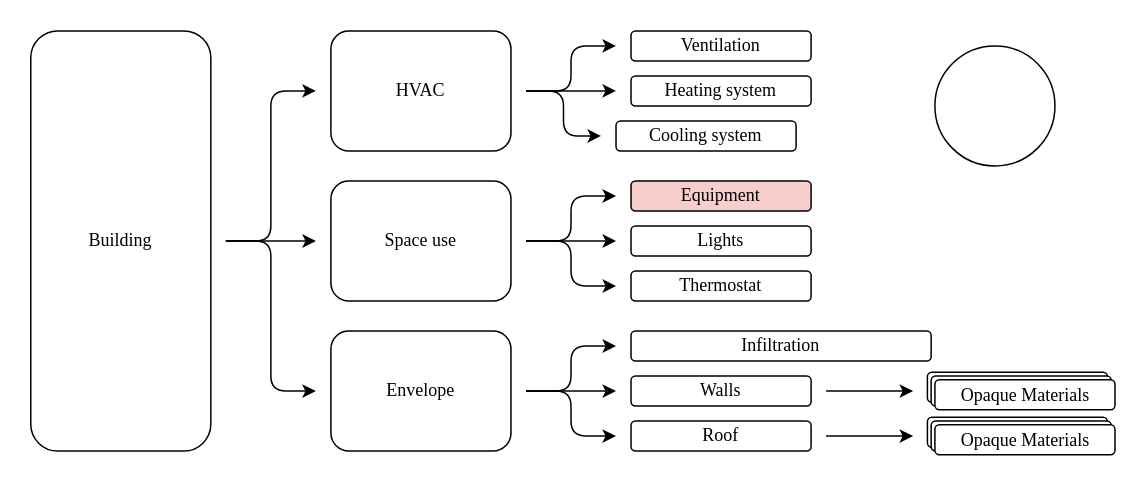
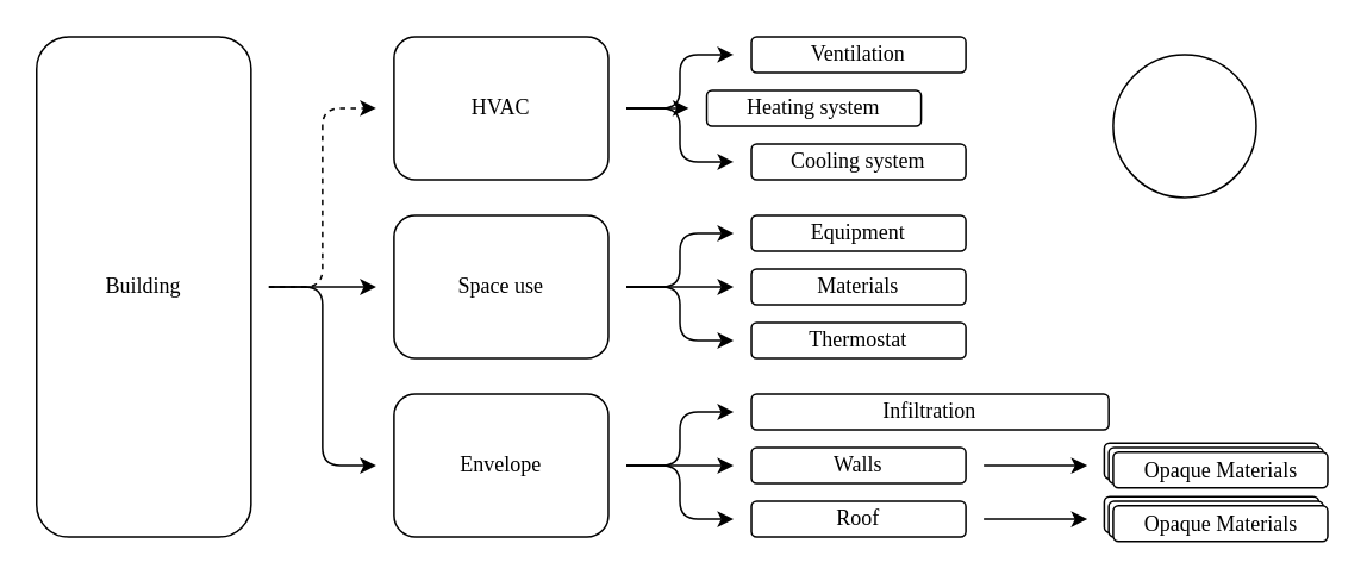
- <mxCell id="19" value="&lt;font&gt;Heating system&lt;br&gt;&lt;/font&gt;" style="rounded=1;whiteSpace=wrap;html=1;fontFamily=acumin pro;" parent="1" vertex="1"><mxGeometry x="420" y="50" width="120" height="20" as="geometry" /></mxCell>
+ <mxCell id="19" value="&lt;font&gt;Heating system&lt;br&gt;&lt;/font&gt;" style="rounded=1;whiteSpace=wrap;html=1;fontFamily=acumin pro;" parent="1" vertex="1"><mxGeometry x="395" y="50" width="120" height="20" as="geometry" /></mxCell>
- <mxCell id="18" value="&lt;font&gt;Cooling system&lt;br&gt;&lt;/font&gt;" style="rounded=1;whiteSpace=wrap;html=1;fontFamily=acumin pro;" parent="1" vertex="1"><mxGeometry x="410" y="80" width="120" height="20" as="geometry" /></mxCell>
+ <mxCell id="18" value="&lt;font&gt;Cooling system&lt;br&gt;&lt;/font&gt;" style="rounded=1;whiteSpace=wrap;html=1;fontFamily=acumin pro;" parent="1" vertex="1"><mxGeometry x="420" y="80" width="120" height="20" as="geometry" /></mxCell>
- <mxCell id="2" style="edgeStyle=elbowEdgeStyle;html=1;fontFamily=acumin pro;sourcePerimeterSpacing=10;targetPerimeterSpacing=10;strokeColor=#000000;" parent="1" source="5" target="9" edge="1"><mxGeometry relative="1" as="geometry" /></mxCell>
+ <mxCell id="2" style="edgeStyle=elbowEdgeStyle;html=1;fontFamily=acumin pro;sourcePerimeterSpacing=10;targetPerimeterSpacing=10;strokeColor=#000000;dashed=1;" parent="1" source="5" target="9" edge="1"><mxGeometry relative="1" as="geometry" /></mxCell>
- <mxCell id="21" value="&lt;font&gt;Equipment&lt;br&gt;&lt;/font&gt;" style="rounded=1;whiteSpace=wrap;html=1;fontFamily=acumin pro;fillColor=#f8cecc;" parent="1" vertex="1"><mxGeometry x="420" y="120" width="120" height="20" as="geometry" /></mxCell>
+ <mxCell id="21" value="&lt;font&gt;Equipment&lt;br&gt;&lt;/font&gt;" style="rounded=1;whiteSpace=wrap;html=1;fontFamily=acumin pro;" parent="1" vertex="1"><mxGeometry x="420" y="120" width="120" height="20" as="geometry" /></mxCell>
- <mxCell id="22" value="&lt;font&gt;Lights&lt;br&gt;&lt;/font&gt;" style="rounded=1;whiteSpace=wrap;html=1;fontFamily=acumin pro;" parent="1" vertex="1"><mxGeometry x="420" y="150" width="120" height="20" as="geometry" /></mxCell>
+ <mxCell id="22" value="&lt;font&gt;Materials&lt;br&gt;&lt;/font&gt;" style="rounded=1;whiteSpace=wrap;html=1;fontFamily=acumin pro;" parent="1" vertex="1"><mxGeometry x="420" y="150" width="120" height="20" as="geometry" /></mxCell>
